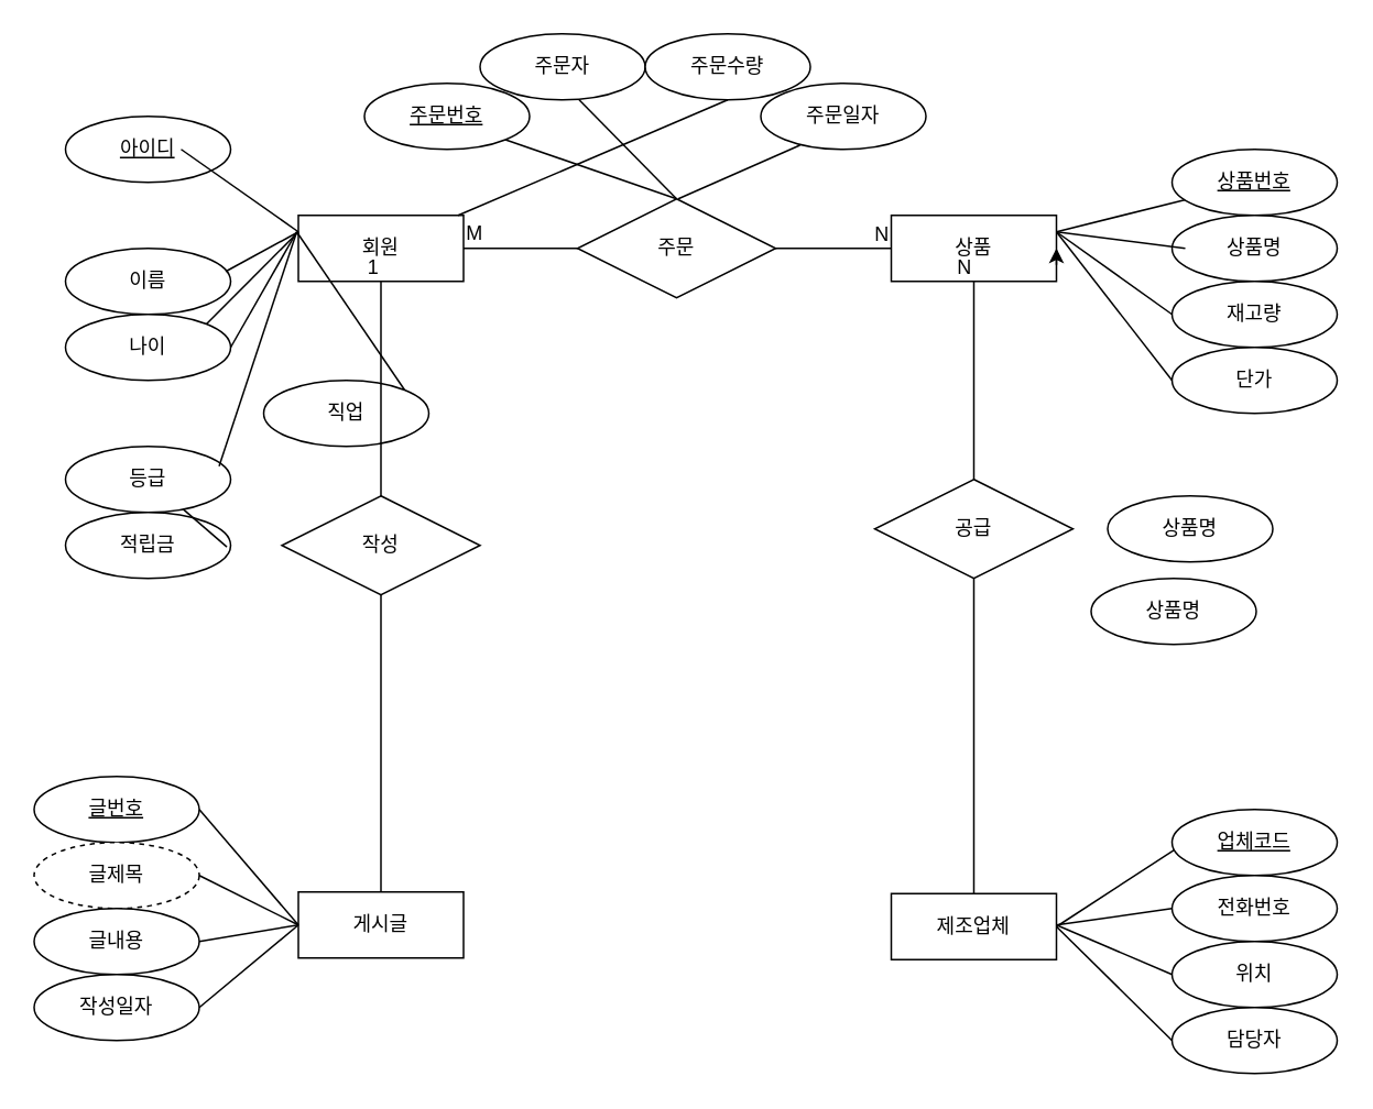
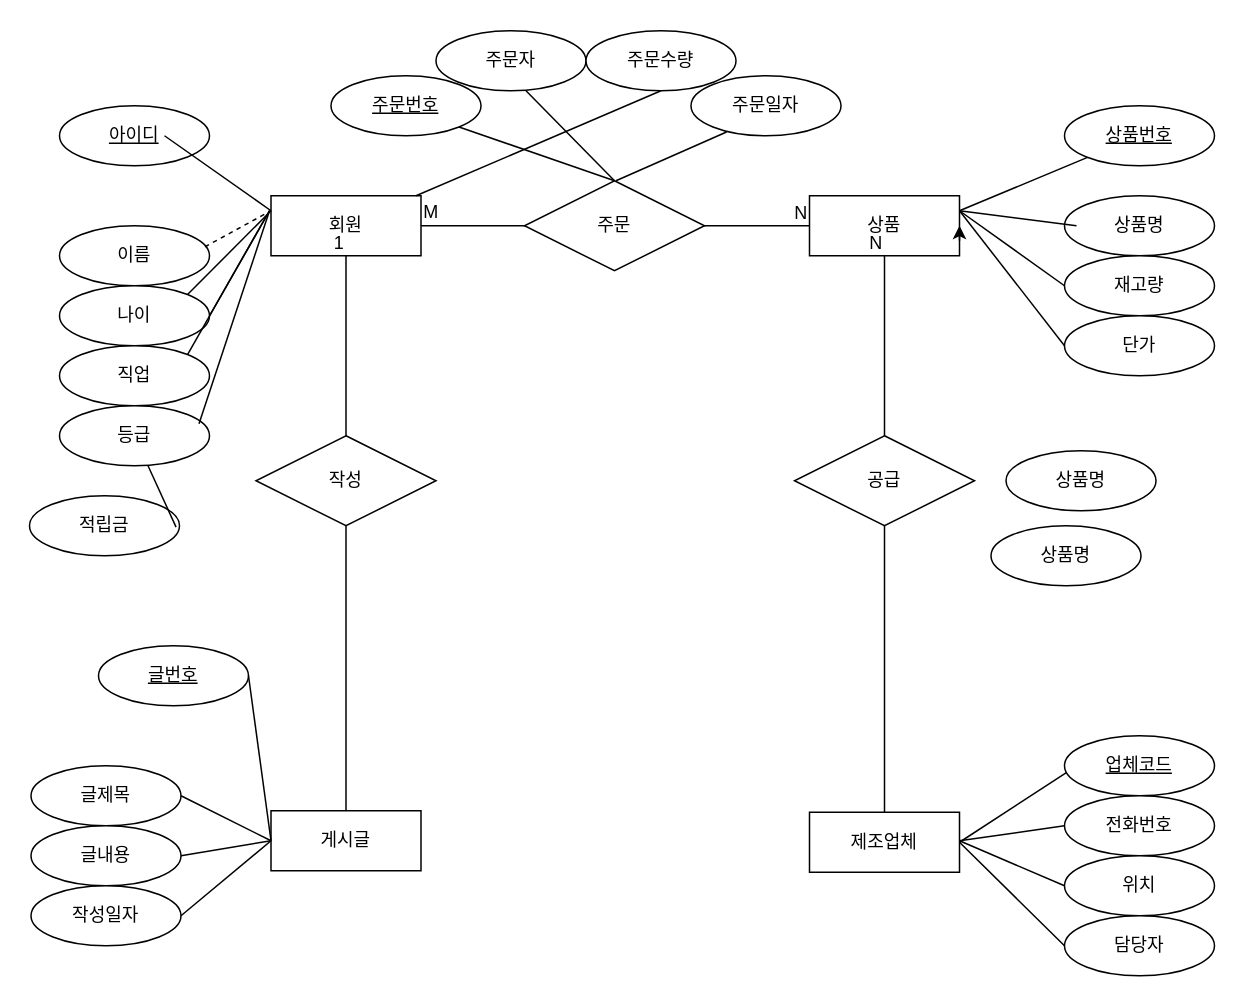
- <mxCell id="10" value="상품번호" style="ellipse;whiteSpace=wrap;html=1;align=center;fontStyle=4;" vertex="1" parent="1"><mxGeometry x="709" y="90" width="100" height="40" as="geometry" /></mxCell>
+ <mxCell id="10" value="상품번호" style="ellipse;whiteSpace=wrap;html=1;align=center;fontStyle=4;" vertex="1" parent="1"><mxGeometry x="709" y="70" width="100" height="40" as="geometry" /></mxCell>
- <mxCell id="20" value="" style="endArrow=none;html=1;rounded=0;entryX=0;entryY=0.25;entryDx=0;entryDy=0;exitX=0.97;exitY=0.35;exitDx=0;exitDy=0;exitPerimeter=0;" edge="1" parent="1" source="5" target="2"><mxGeometry relative="1" as="geometry"><mxPoint x="149" as="sourcePoint" y="140" /><mxPoint x="190" y="150" as="targetPoint" /></mxGeometry></mxCell>
+ <mxCell id="20" value="" style="endArrow=none;html=1;rounded=0;entryX=0;entryY=0.25;entryDx=0;entryDy=0;exitX=0.97;exitY=0.35;exitDx=0;exitDy=0;exitPerimeter=0;dashed=1;" edge="1" parent="1" source="5" target="2"><mxGeometry relative="1" as="geometry"><mxPoint x="149" as="sourcePoint" y="140" /><mxPoint x="190" y="150" as="targetPoint" /></mxGeometry></mxCell>
- <mxCell id="7" value="직업" style="ellipse;whiteSpace=wrap;html=1;align=center;" vertex="1" parent="1"><mxGeometry x="159" y="230" width="100" height="40" as="geometry" /></mxCell>
+ <mxCell id="7" value="직업" style="ellipse;whiteSpace=wrap;html=1;align=center;" vertex="1" parent="1"><mxGeometry x="39" y="230" width="100" height="40" as="geometry" /></mxCell>
- <mxCell id="9" value="적립금" style="ellipse;whiteSpace=wrap;html=1;align=center;" vertex="1" parent="1"><mxGeometry x="39" y="310" width="100" height="40" as="geometry" /></mxCell>
+ <mxCell id="9" value="적립금" style="ellipse;whiteSpace=wrap;html=1;align=center;" vertex="1" parent="1"><mxGeometry x="19" y="330" width="100" height="40" as="geometry" /></mxCell>
- <mxCell id="53" value="작성" style="shape=rhombus;perimeter=rhombusPerimeter;whiteSpace=wrap;html=1;align=center;" vertex="1" parent="1"><mxGeometry x="170" y="300" width="120" height="60" as="geometry" /></mxCell>
+ <mxCell id="53" value="작성" style="shape=rhombus;perimeter=rhombusPerimeter;whiteSpace=wrap;html=1;align=center;" vertex="1" parent="1"><mxGeometry x="170" y="290" width="120" height="60" as="geometry" /></mxCell>
- <mxCell id="31" value="글번호" style="ellipse;whiteSpace=wrap;html=1;align=center;fontStyle=4;" vertex="1" parent="1"><mxGeometry x="20" y="470" width="100" height="40" as="geometry" /></mxCell>
+ <mxCell id="31" value="글번호" style="ellipse;whiteSpace=wrap;html=1;align=center;fontStyle=4;" vertex="1" parent="1"><mxGeometry x="65" y="430" width="100" height="40" as="geometry" /></mxCell>
- <mxCell id="32" value="글제목" style="ellipse;whiteSpace=wrap;html=1;align=center;dashed=1;" vertex="1" parent="1"><mxGeometry x="20" y="510" width="100" height="40" as="geometry" /></mxCell>
+ <mxCell id="32" value="글제목" style="ellipse;whiteSpace=wrap;html=1;align=center;" vertex="1" parent="1"><mxGeometry x="20" y="510" width="100" height="40" as="geometry" /></mxCell>
